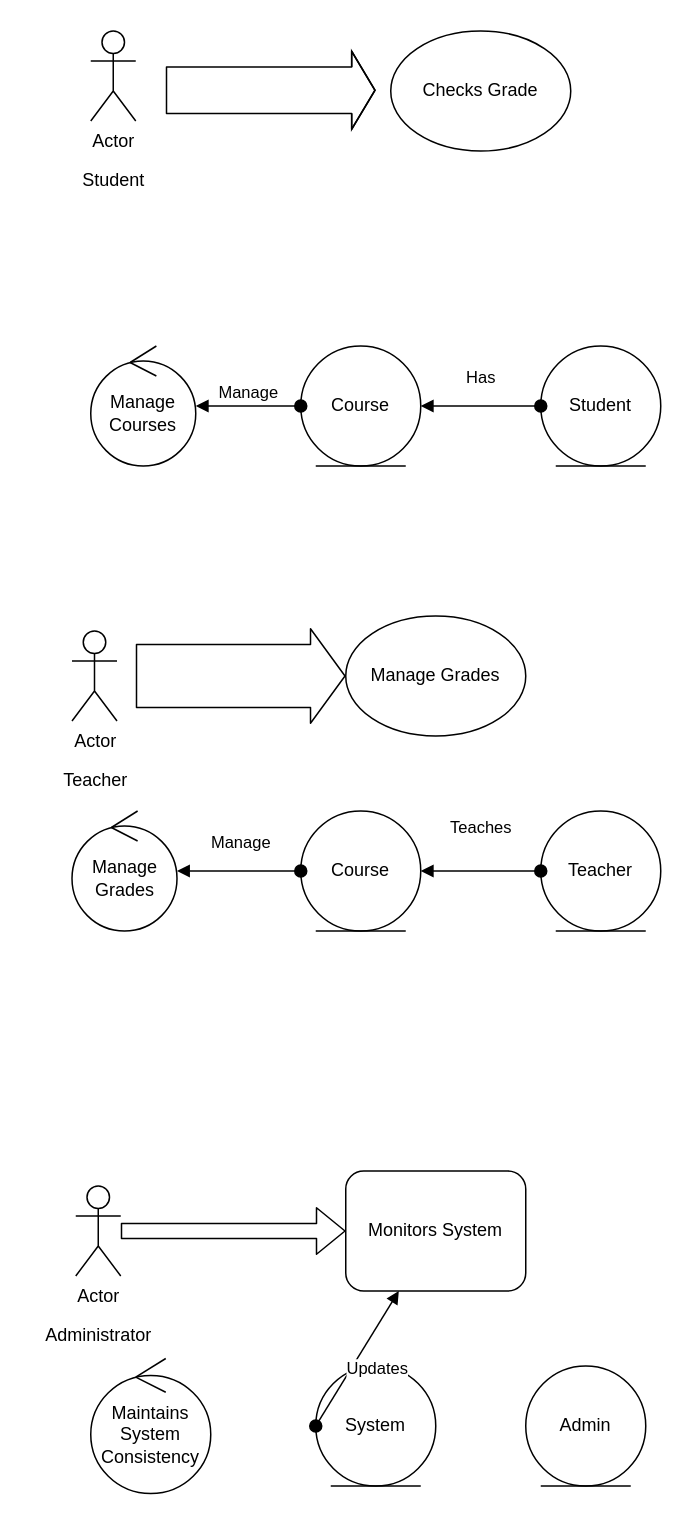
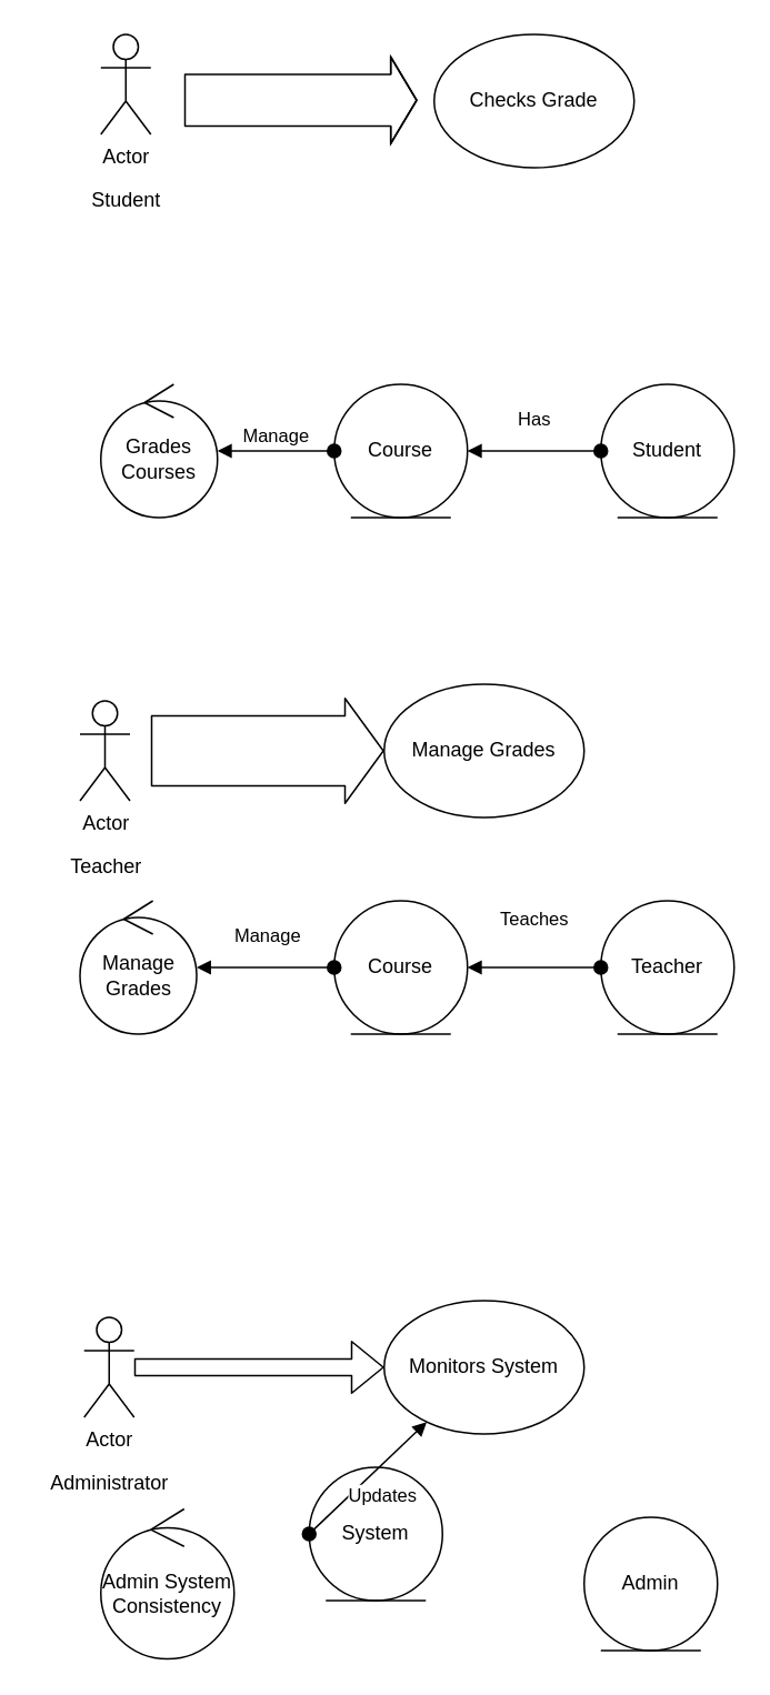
- <mxCell id="8" value="Manage Courses" style="ellipse;shape=umlControl;whiteSpace=wrap;html=1;" vertex="1" parent="1"><mxGeometry x="60" y="230" width="70" height="80" as="geometry" /></mxCell>
+ <mxCell id="8" value="Grades Courses" style="ellipse;shape=umlControl;whiteSpace=wrap;html=1;" vertex="1" parent="1"><mxGeometry x="60" y="230" width="70" height="80" as="geometry" /></mxCell>
- <mxCell id="18" value="Monitors System" style="whiteSpace=wrap;html=1;rounded=1;" vertex="1" parent="1"><mxGeometry x="230" y="780" width="120" height="80" as="geometry" /></mxCell>
+ <mxCell id="18" value="Monitors System" style="ellipse;whiteSpace=wrap;html=1;" vertex="1" parent="1"><mxGeometry x="230" y="780" width="120" height="80" as="geometry" /></mxCell>
- <mxCell id="23" value="System" style="ellipse;shape=umlEntity;whiteSpace=wrap;html=1;" vertex="1" parent="1"><mxGeometry x="210" y="910" width="80" height="80" as="geometry" /></mxCell>
+ <mxCell id="23" value="System" style="ellipse;shape=umlEntity;whiteSpace=wrap;html=1;" vertex="1" parent="1"><mxGeometry x="185" y="880" width="80" height="80" as="geometry" /></mxCell>
- <mxCell id="24" value="Maintains System Consistency" style="ellipse;shape=umlControl;whiteSpace=wrap;html=1;" vertex="1" parent="1"><mxGeometry x="60" y="905" width="80" height="90" as="geometry" /></mxCell>
+ <mxCell id="24" value="Admin System Consistency" style="ellipse;shape=umlControl;whiteSpace=wrap;html=1;" vertex="1" parent="1"><mxGeometry x="60" y="905" width="80" height="90" as="geometry" /></mxCell>
